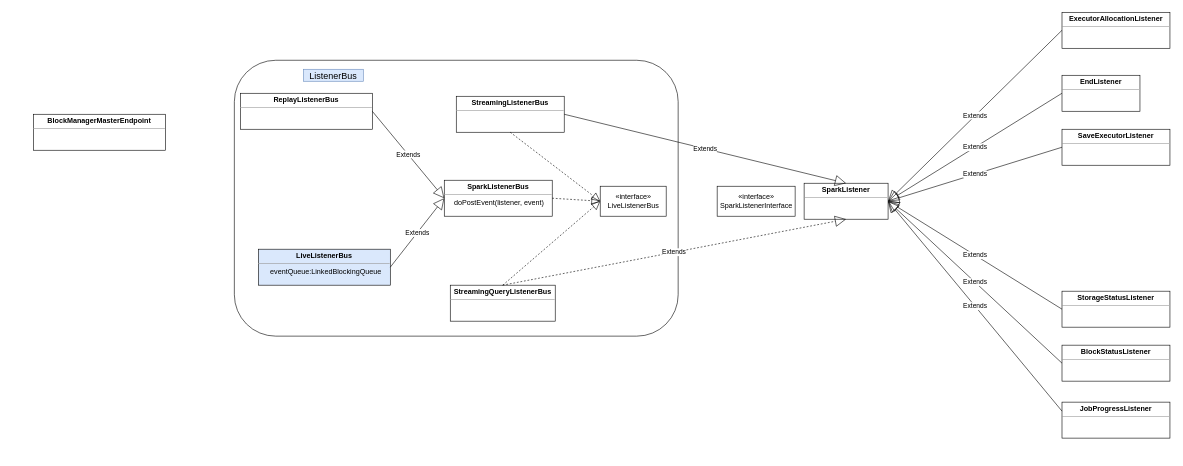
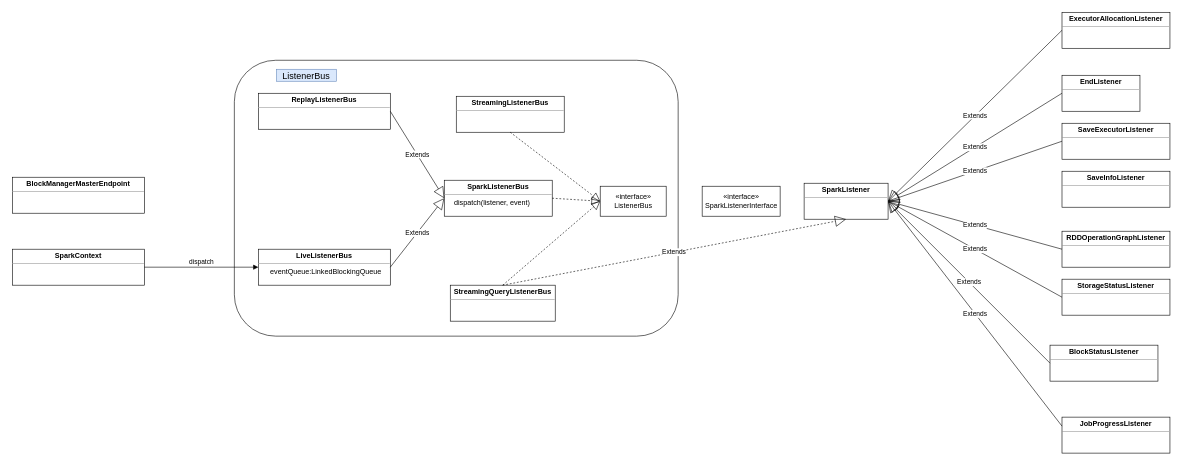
- <mxCell id="36" value="ListenerBus" style="text;html=1;strokeColor=#6c8ebf;fillColor=#dae8fc;align=center;verticalAlign=middle;whiteSpace=wrap;rounded=0;fontSize=15;" vertex="1" parent="1"><mxGeometry x="505" y="115" width="100" height="20" as="geometry" /></mxCell>
+ <mxCell id="36" value="ListenerBus" style="text;html=1;strokeColor=#6c8ebf;fillColor=#dae8fc;align=center;verticalAlign=middle;whiteSpace=wrap;rounded=0;fontSize=15;" vertex="1" parent="1"><mxGeometry x="460" y="115" width="100" height="20" as="geometry" /></mxCell>
- <mxCell id="13" value="&lt;p style=&quot;margin: 0px ; margin-top: 4px ; text-align: center&quot;&gt;&lt;b&gt;ReplayListenerBus&lt;/b&gt;&lt;br&gt;&lt;/p&gt;&lt;hr size=&quot;1&quot;&gt;&lt;div style=&quot;height: 2px&quot;&gt;&amp;nbsp; &amp;nbsp; &amp;nbsp;&amp;nbsp;&lt;/div&gt;" style="verticalAlign=top;align=left;overflow=fill;fontSize=12;fontFamily=Helvetica;html=1;" vertex="1" parent="1"><mxGeometry x="400" y="155" width="220" height="60" as="geometry" /></mxCell>
+ <mxCell id="13" value="&lt;p style=&quot;margin: 0px ; margin-top: 4px ; text-align: center&quot;&gt;&lt;b&gt;ReplayListenerBus&lt;/b&gt;&lt;br&gt;&lt;/p&gt;&lt;hr size=&quot;1&quot;&gt;&lt;div style=&quot;height: 2px&quot;&gt;&amp;nbsp; &amp;nbsp; &amp;nbsp;&amp;nbsp;&lt;/div&gt;" style="verticalAlign=top;align=left;overflow=fill;fontSize=12;fontFamily=Helvetica;html=1;" vertex="1" parent="1"><mxGeometry x="430" y="155" width="220" height="60" as="geometry" /></mxCell>
- <mxCell id="35" value="&lt;p style=&quot;margin: 0px ; margin-top: 4px ; text-align: center&quot;&gt;&lt;b&gt;BlockManagerMasterEndpoint&lt;/b&gt;&lt;br&gt;&lt;/p&gt;&lt;hr size=&quot;1&quot;&gt;&lt;div style=&quot;height: 2px&quot;&gt;&amp;nbsp; &amp;nbsp; &amp;nbsp;&amp;nbsp;&lt;/div&gt;" style="verticalAlign=top;align=left;overflow=fill;fontSize=12;fontFamily=Helvetica;html=1;" vertex="1" parent="1"><mxGeometry x="55" y="190" width="220" height="60" as="geometry" /></mxCell>
+ <mxCell id="35" value="&lt;p style=&quot;margin: 0px ; margin-top: 4px ; text-align: center&quot;&gt;&lt;b&gt;BlockManagerMasterEndpoint&lt;/b&gt;&lt;br&gt;&lt;/p&gt;&lt;hr size=&quot;1&quot;&gt;&lt;div style=&quot;height: 2px&quot;&gt;&amp;nbsp; &amp;nbsp; &amp;nbsp;&amp;nbsp;&lt;/div&gt;" style="verticalAlign=top;align=left;overflow=fill;fontSize=12;fontFamily=Helvetica;html=1;" vertex="1" parent="1"><mxGeometry x="20" y="295" width="220" height="60" as="geometry" /></mxCell>
- <mxCell id="12" value="Extends" style="endArrow=block;endSize=16;endFill=0;html=1;entryX=0.5;entryY=0;entryDx=0;entryDy=0;exitX=1;exitY=0.5;exitDx=0;exitDy=0;" edge="1" parent="1" source="8" target="7"><mxGeometry width="160" relative="1" as="geometry"><mxPoint x="810" y="385" as="sourcePoint" /><mxPoint x="810" y="325" as="targetPoint" /></mxGeometry></mxCell>
- <mxCell id="29" value="&lt;p style=&quot;margin: 0px ; margin-top: 4px ; text-align: center&quot;&gt;&lt;b&gt;SaveExecutorListener&lt;/b&gt;&lt;/p&gt;&lt;hr size=&quot;1&quot;&gt;&lt;div style=&quot;height: 2px&quot;&gt;&lt;/div&gt;" style="verticalAlign=top;align=left;overflow=fill;fontSize=12;fontFamily=Helvetica;html=1;" vertex="1" parent="1"><mxGeometry x="1770" y="215" width="180" height="60" as="geometry" /></mxCell>
+ <mxCell id="29" value="&lt;p style=&quot;margin: 0px ; margin-top: 4px ; text-align: center&quot;&gt;&lt;b&gt;SaveExecutorListener&lt;/b&gt;&lt;/p&gt;&lt;hr size=&quot;1&quot;&gt;&lt;div style=&quot;height: 2px&quot;&gt;&lt;/div&gt;" style="verticalAlign=top;align=left;overflow=fill;fontSize=12;fontFamily=Helvetica;html=1;" vertex="1" parent="1"><mxGeometry x="1770" y="205" width="180" height="60" as="geometry" /></mxCell>
- <mxCell id="4" value="&lt;p style=&quot;margin: 0px ; margin-top: 4px ; text-align: center&quot;&gt;&lt;b&gt;SparkListenerBus&lt;/b&gt;&lt;br&gt;&lt;/p&gt;&lt;hr size=&quot;1&quot;&gt;&lt;div style=&quot;height: 2px&quot;&gt;&amp;nbsp; &amp;nbsp; &amp;nbsp;doPostEvent(listener, event)&lt;/div&gt;" style="verticalAlign=top;align=left;overflow=fill;fontSize=12;fontFamily=Helvetica;html=1;" vertex="1" parent="1"><mxGeometry x="740" y="300" width="180" height="60" as="geometry" /></mxCell>
+ <mxCell id="4" value="&lt;p style=&quot;margin: 0px ; margin-top: 4px ; text-align: center&quot;&gt;&lt;b&gt;SparkListenerBus&lt;/b&gt;&lt;br&gt;&lt;/p&gt;&lt;hr size=&quot;1&quot;&gt;&lt;div style=&quot;height: 2px&quot;&gt;&amp;nbsp; &amp;nbsp; &amp;nbsp;dispatch(listener, event)&lt;/div&gt;" style="verticalAlign=top;align=left;overflow=fill;fontSize=12;fontFamily=Helvetica;html=1;" vertex="1" parent="1"><mxGeometry x="740" y="300" width="180" height="60" as="geometry" /></mxCell>
+ <mxCell id="28" value="&lt;p style=&quot;margin: 0px ; margin-top: 4px ; text-align: center&quot;&gt;&lt;b&gt;SaveInfoListener&lt;/b&gt;&lt;/p&gt;&lt;hr size=&quot;1&quot;&gt;&lt;div style=&quot;height: 2px&quot;&gt;&lt;/div&gt;" style="verticalAlign=top;align=left;overflow=fill;fontSize=12;fontFamily=Helvetica;html=1;" vertex="1" parent="1"><mxGeometry x="1770" y="285" width="180" height="60" as="geometry" /></mxCell>
- <mxCell id="3" value="«interface»&lt;br&gt;LiveListenerBus" style="html=1;" vertex="1" parent="1"><mxGeometry x="1000" y="310" width="110" height="50" as="geometry" /></mxCell>
+ <mxCell id="3" value="«interface»&lt;br&gt;ListenerBus" style="html=1;" vertex="1" parent="1"><mxGeometry x="1000" y="310" width="110" height="50" as="geometry" /></mxCell>
- <mxCell id="6" value="«interface»&lt;br&gt;SparkListenerInterface" style="html=1;fillColor=#ffffff;" vertex="1" parent="1"><mxGeometry x="1195" y="310" width="130" height="50" as="geometry" /></mxCell>
+ <mxCell id="6" value="«interface»&lt;br&gt;SparkListenerInterface" style="html=1;fillColor=#ffffff;" vertex="1" parent="1"><mxGeometry x="1170" y="310" width="130" height="50" as="geometry" /></mxCell>
+ <mxCell id="27" value="Extends" style="endArrow=block;endSize=16;endFill=0;html=1;exitX=0;exitY=0.5;exitDx=0;exitDy=0;entryX=1;entryY=0.5;entryDx=0;entryDy=0;" edge="1" parent="1" source="24" target="7"><mxGeometry width="160" relative="1" as="geometry"><mxPoint x="1790" y="625" as="sourcePoint" /><mxPoint x="1500" y="385" as="targetPoint" /></mxGeometry></mxCell>
+ <mxCell id="24" value="&lt;p style=&quot;margin: 0px ; margin-top: 4px ; text-align: center&quot;&gt;&lt;b&gt;RDDOperationGraphListener&lt;/b&gt;&lt;/p&gt;&lt;hr size=&quot;1&quot;&gt;&lt;div style=&quot;height: 2px&quot;&gt;&lt;/div&gt;" style="verticalAlign=top;align=left;overflow=fill;fontSize=12;fontFamily=Helvetica;html=1;" vertex="1" parent="1"><mxGeometry x="1770" y="385" width="180" height="60" as="geometry" /></mxCell>
+ <mxCell id="33" value="&lt;p style=&quot;margin: 0px ; margin-top: 4px ; text-align: center&quot;&gt;&lt;b&gt;SparkContext&lt;/b&gt;&lt;br&gt;&lt;/p&gt;&lt;hr size=&quot;1&quot;&gt;&lt;div style=&quot;height: 2px&quot;&gt;&amp;nbsp; &amp;nbsp; &amp;nbsp;&amp;nbsp;&lt;/div&gt;" style="verticalAlign=top;align=left;overflow=fill;fontSize=12;fontFamily=Helvetica;html=1;" vertex="1" parent="1"><mxGeometry x="20" y="415" width="220" height="60" as="geometry" /></mxCell>
+ <mxCell id="34" value="dispatch" style="html=1;verticalAlign=bottom;endArrow=block;exitX=1;exitY=0.5;exitDx=0;exitDy=0;entryX=0;entryY=0.5;entryDx=0;entryDy=0;" edge="1" parent="1" source="33" target="10"><mxGeometry width="80" relative="1" as="geometry"><mxPoint x="500" y="405" as="sourcePoint" /><mxPoint x="580" y="405" as="targetPoint" /></mxGeometry></mxCell>
- <mxCell id="10" value="&lt;p style=&quot;margin: 0px ; margin-top: 4px ; text-align: center&quot;&gt;&lt;b&gt;LiveListenerBus&lt;/b&gt;&lt;br&gt;&lt;/p&gt;&lt;hr size=&quot;1&quot;&gt;&lt;div style=&quot;height: 2px&quot;&gt;&amp;nbsp; &amp;nbsp; &amp;nbsp; eventQueue:LinkedBlockingQueue&lt;/div&gt;" style="verticalAlign=top;align=left;overflow=fill;fontSize=12;fontFamily=Helvetica;html=1;fillColor=#dae8fc;" vertex="1" parent="1"><mxGeometry x="430" y="415" width="220" height="60" as="geometry" /></mxCell>
+ <mxCell id="10" value="&lt;p style=&quot;margin: 0px ; margin-top: 4px ; text-align: center&quot;&gt;&lt;b&gt;LiveListenerBus&lt;/b&gt;&lt;br&gt;&lt;/p&gt;&lt;hr size=&quot;1&quot;&gt;&lt;div style=&quot;height: 2px&quot;&gt;&amp;nbsp; &amp;nbsp; &amp;nbsp; eventQueue:LinkedBlockingQueue&lt;/div&gt;" style="verticalAlign=top;align=left;overflow=fill;fontSize=12;fontFamily=Helvetica;html=1;" vertex="1" parent="1"><mxGeometry x="430" y="415" width="220" height="60" as="geometry" /></mxCell>
- <mxCell id="23" value="&lt;p style=&quot;margin: 0px ; margin-top: 4px ; text-align: center&quot;&gt;&lt;b&gt;StorageStatusListener&lt;/b&gt;&lt;/p&gt;&lt;hr size=&quot;1&quot;&gt;&lt;div style=&quot;height: 2px&quot;&gt;&lt;/div&gt;" style="verticalAlign=top;align=left;overflow=fill;fontSize=12;fontFamily=Helvetica;html=1;" vertex="1" parent="1"><mxGeometry x="1770" y="485" width="180" height="60" as="geometry" /></mxCell>
+ <mxCell id="23" value="&lt;p style=&quot;margin: 0px ; margin-top: 4px ; text-align: center&quot;&gt;&lt;b&gt;StorageStatusListener&lt;/b&gt;&lt;/p&gt;&lt;hr size=&quot;1&quot;&gt;&lt;div style=&quot;height: 2px&quot;&gt;&lt;/div&gt;" style="verticalAlign=top;align=left;overflow=fill;fontSize=12;fontFamily=Helvetica;html=1;" vertex="1" parent="1"><mxGeometry x="1770" y="465" width="180" height="60" as="geometry" /></mxCell>
- <mxCell id="22" value="&lt;p style=&quot;margin: 0px ; margin-top: 4px ; text-align: center&quot;&gt;&lt;b&gt;BlockStatusListener&lt;/b&gt;&lt;/p&gt;&lt;hr size=&quot;1&quot;&gt;&lt;div style=&quot;height: 2px&quot;&gt;&lt;/div&gt;" style="verticalAlign=top;align=left;overflow=fill;fontSize=12;fontFamily=Helvetica;html=1;" vertex="1" parent="1"><mxGeometry x="1770" y="575" width="180" height="60" as="geometry" /></mxCell>
+ <mxCell id="22" value="&lt;p style=&quot;margin: 0px ; margin-top: 4px ; text-align: center&quot;&gt;&lt;b&gt;BlockStatusListener&lt;/b&gt;&lt;/p&gt;&lt;hr size=&quot;1&quot;&gt;&lt;div style=&quot;height: 2px&quot;&gt;&lt;/div&gt;" style="verticalAlign=top;align=left;overflow=fill;fontSize=12;fontFamily=Helvetica;html=1;" vertex="1" parent="1"><mxGeometry x="1750" y="575" width="180" height="60" as="geometry" /></mxCell>
- <mxCell id="20" value="&lt;p style=&quot;margin: 0px ; margin-top: 4px ; text-align: center&quot;&gt;&lt;b&gt;JobProgre&lt;/b&gt;&lt;b&gt;ssListener&lt;/b&gt;&lt;/p&gt;&lt;hr size=&quot;1&quot;&gt;&lt;div style=&quot;height: 2px&quot;&gt;&lt;/div&gt;" style="verticalAlign=top;align=left;overflow=fill;fontSize=12;fontFamily=Helvetica;html=1;" vertex="1" parent="1"><mxGeometry x="1770" y="670" width="180" height="60" as="geometry" /></mxCell>
+ <mxCell id="20" value="&lt;p style=&quot;margin: 0px ; margin-top: 4px ; text-align: center&quot;&gt;&lt;b&gt;JobProgre&lt;/b&gt;&lt;b&gt;ssListener&lt;/b&gt;&lt;/p&gt;&lt;hr size=&quot;1&quot;&gt;&lt;div style=&quot;height: 2px&quot;&gt;&lt;/div&gt;" style="verticalAlign=top;align=left;overflow=fill;fontSize=12;fontFamily=Helvetica;html=1;" vertex="1" parent="1"><mxGeometry x="1770" y="695" width="180" height="60" as="geometry" /></mxCell>
